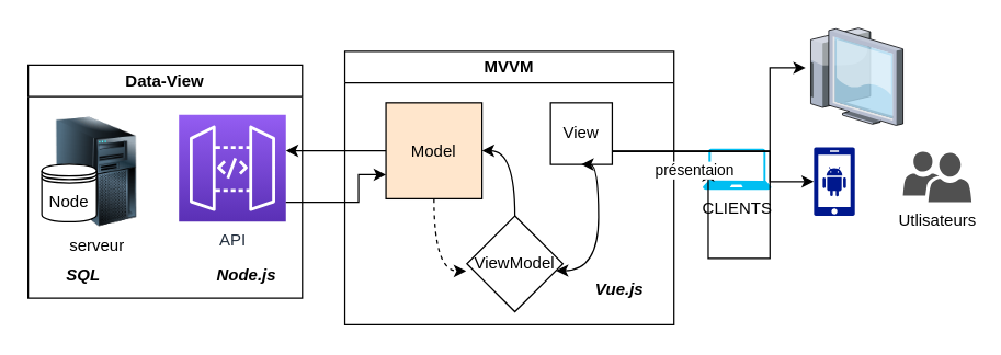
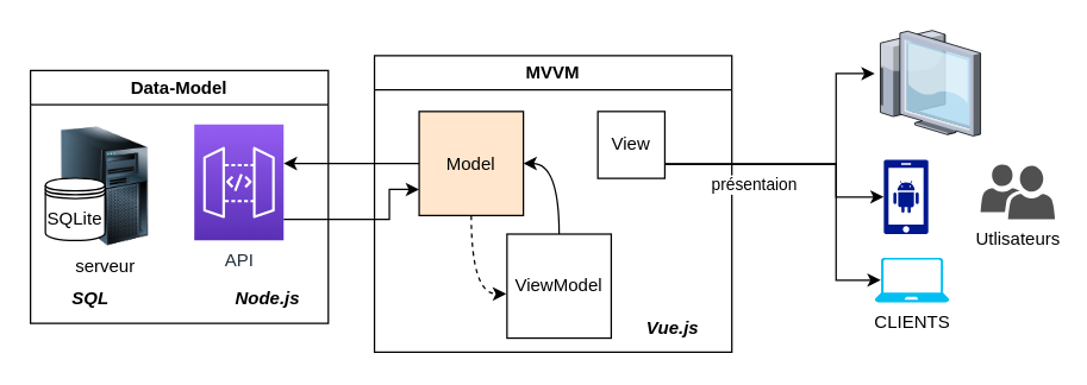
- <mxCell id="14" value="Data-View" style="swimlane;whiteSpace=wrap;html=1;" vertex="1" parent="1"><mxGeometry x="20" y="47" width="200" height="170" as="geometry" /></mxCell>
+ <mxCell id="14" value="Data-Model" style="swimlane;whiteSpace=wrap;html=1;" vertex="1" parent="1"><mxGeometry x="20" y="47" width="200" height="170" as="geometry" /></mxCell>
- <mxCell id="15" value="API" style="sketch=0;points=[[0,0,0],[0.25,0,0],[0.5,0,0],[0.75,0,0],[1,0,0],[0,1,0],[0.25,1,0],[0.5,1,0],[0.75,1,0],[1,1,0],[0,0.25,0],[0,0.5,0],[0,0.75,0],[1,0.25,0],[1,0.5,0],[1,0.75,0]];outlineConnect=0;fontColor=#232F3E;gradientColor=#945DF2;gradientDirection=north;fillColor=#5A30B5;strokeColor=#ffffff;dashed=0;verticalLabelPosition=bottom;verticalAlign=top;align=center;html=1;fontSize=12;fontStyle=0;aspect=fixed;shape=mxgraph.aws4.resourceIcon;resIcon=mxgraph.aws4.api_gateway;" vertex="1" parent="14"><mxGeometry x="110" y="36.25" width="78" height="78" as="geometry" /></mxCell>
+ <mxCell id="15" value="API" style="sketch=0;points=[[0,0,0],[0.25,0,0],[0.5,0,0],[0.75,0,0],[1,0,0],[0,1,0],[0.25,1,0],[0.5,1,0],[0.75,1,0],[1,1,0],[0,0.25,0],[0,0.5,0],[0,0.75,0],[1,0.25,0],[1,0.5,0],[1,0.75,0]];outlineConnect=0;fontColor=#232F3E;gradientColor=#945DF2;gradientDirection=north;fillColor=#5A30B5;strokeColor=#ffffff;dashed=0;verticalLabelPosition=bottom;verticalAlign=top;align=center;html=1;fontSize=12;fontStyle=0;aspect=fixed;shape=mxgraph.aws4.resourceIcon;resIcon=mxgraph.aws4.api_gateway;" vertex="1" parent="14"><mxGeometry x="110" y="36.25" width="60" height="78" as="geometry" /></mxCell>
- <mxCell id="4" value="CLIENTS" style="verticalLabelPosition=bottom;html=1;verticalAlign=top;align=center;strokeColor=none;fillColor=#00BEF2;shape=mxgraph.azure.laptop;pointerEvents=1;" vertex="1" parent="1"><mxGeometry x="512" y="108" width="50" height="30" as="geometry" /></mxCell>
+ <mxCell id="4" value="CLIENTS" style="verticalLabelPosition=bottom;html=1;verticalAlign=top;align=center;strokeColor=none;fillColor=#00BEF2;shape=mxgraph.azure.laptop;pointerEvents=1;" vertex="1" parent="1"><mxGeometry x="587" y="173" width="50" height="30" as="geometry" /></mxCell>
- <mxCell id="18" value="Node" style="shape=datastore;whiteSpace=wrap;html=1;fontSize=12;" vertex="1" parent="14"><mxGeometry x="10" y="72.25" width="40" height="42" as="geometry" /></mxCell>
+ <mxCell id="18" value="SQLite" style="shape=datastore;whiteSpace=wrap;html=1;fontSize=12;" vertex="1" parent="14"><mxGeometry x="10" y="72.25" width="40" height="42" as="geometry" /></mxCell>
- <mxCell id="11" style="rounded=0;orthogonalLoop=1;jettySize=auto;html=1;entryX=0.5;entryY=1;entryDx=0;entryDy=0;edgeStyle=orthogonalEdgeStyle;curved=1;startArrow=classic;startFill=1;" edge="1" parent="6" source="12" target="7"><mxGeometry relative="1" as="geometry"><Array as="points"><mxPoint x="185" y="160" /></Array></mxGeometry></mxCell>
- <mxCell id="12" value="ViewModel" style="rhombus;whiteSpace=wrap;html=1;aspect=fixed;" vertex="1" parent="6"><mxGeometry x="89" y="120" width="70" height="70" as="geometry" /></mxCell>
+ <mxCell id="12" value="ViewModel" style="whiteSpace=wrap;html=1;aspect=fixed;" vertex="1" parent="6"><mxGeometry x="89" y="120" width="70" height="70" as="geometry" /></mxCell>
- <mxCell id="13" value="&lt;font style=&quot;font-size: 12px;&quot;&gt;&lt;i&gt;Vue.js&lt;/i&gt;&lt;/font&gt;" style="text;strokeColor=none;fillColor=none;html=1;fontSize=24;fontStyle=1;verticalAlign=middle;align=center;" vertex="1" parent="6"><mxGeometry x="170" y="160" width="60" height="20" as="geometry" /></mxCell>
+ <mxCell id="13" value="&lt;font style=&quot;font-size: 12px;&quot;&gt;&lt;i&gt;Vue.js&lt;/i&gt;&lt;/font&gt;" style="text;strokeColor=none;fillColor=none;html=1;fontSize=24;fontStyle=1;verticalAlign=middle;align=center;" vertex="1" parent="6"><mxGeometry x="170" y="170" width="60" height="20" as="geometry" /></mxCell>
